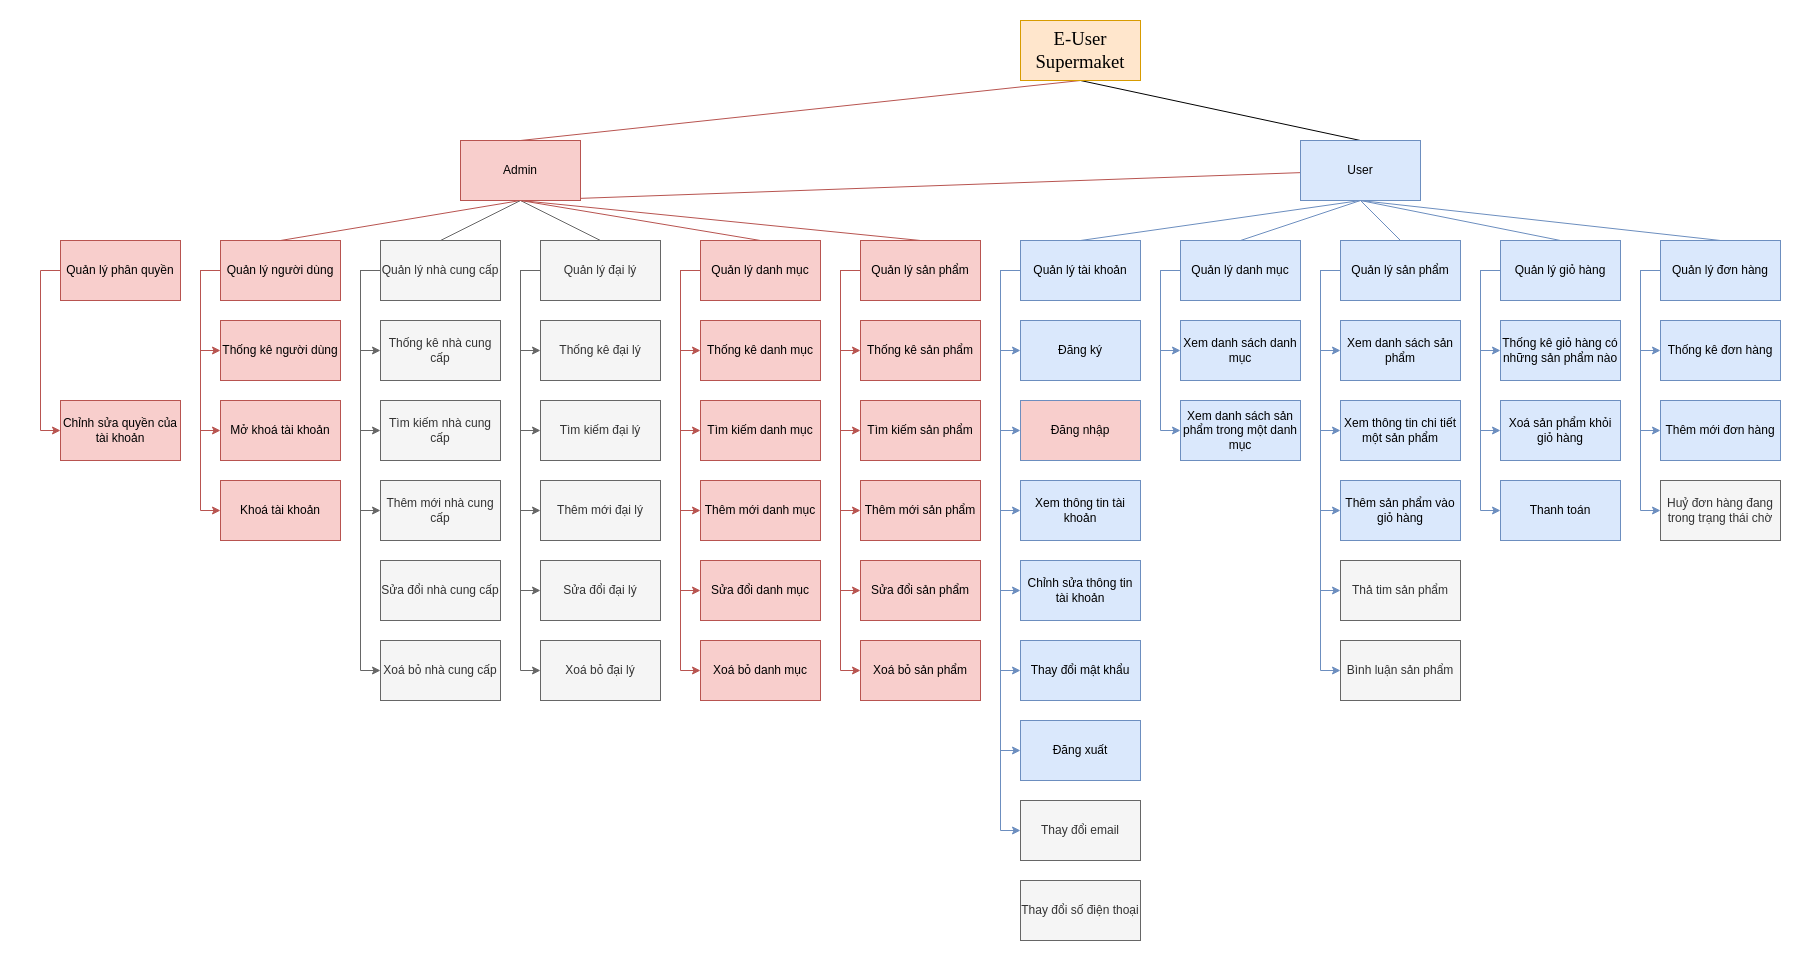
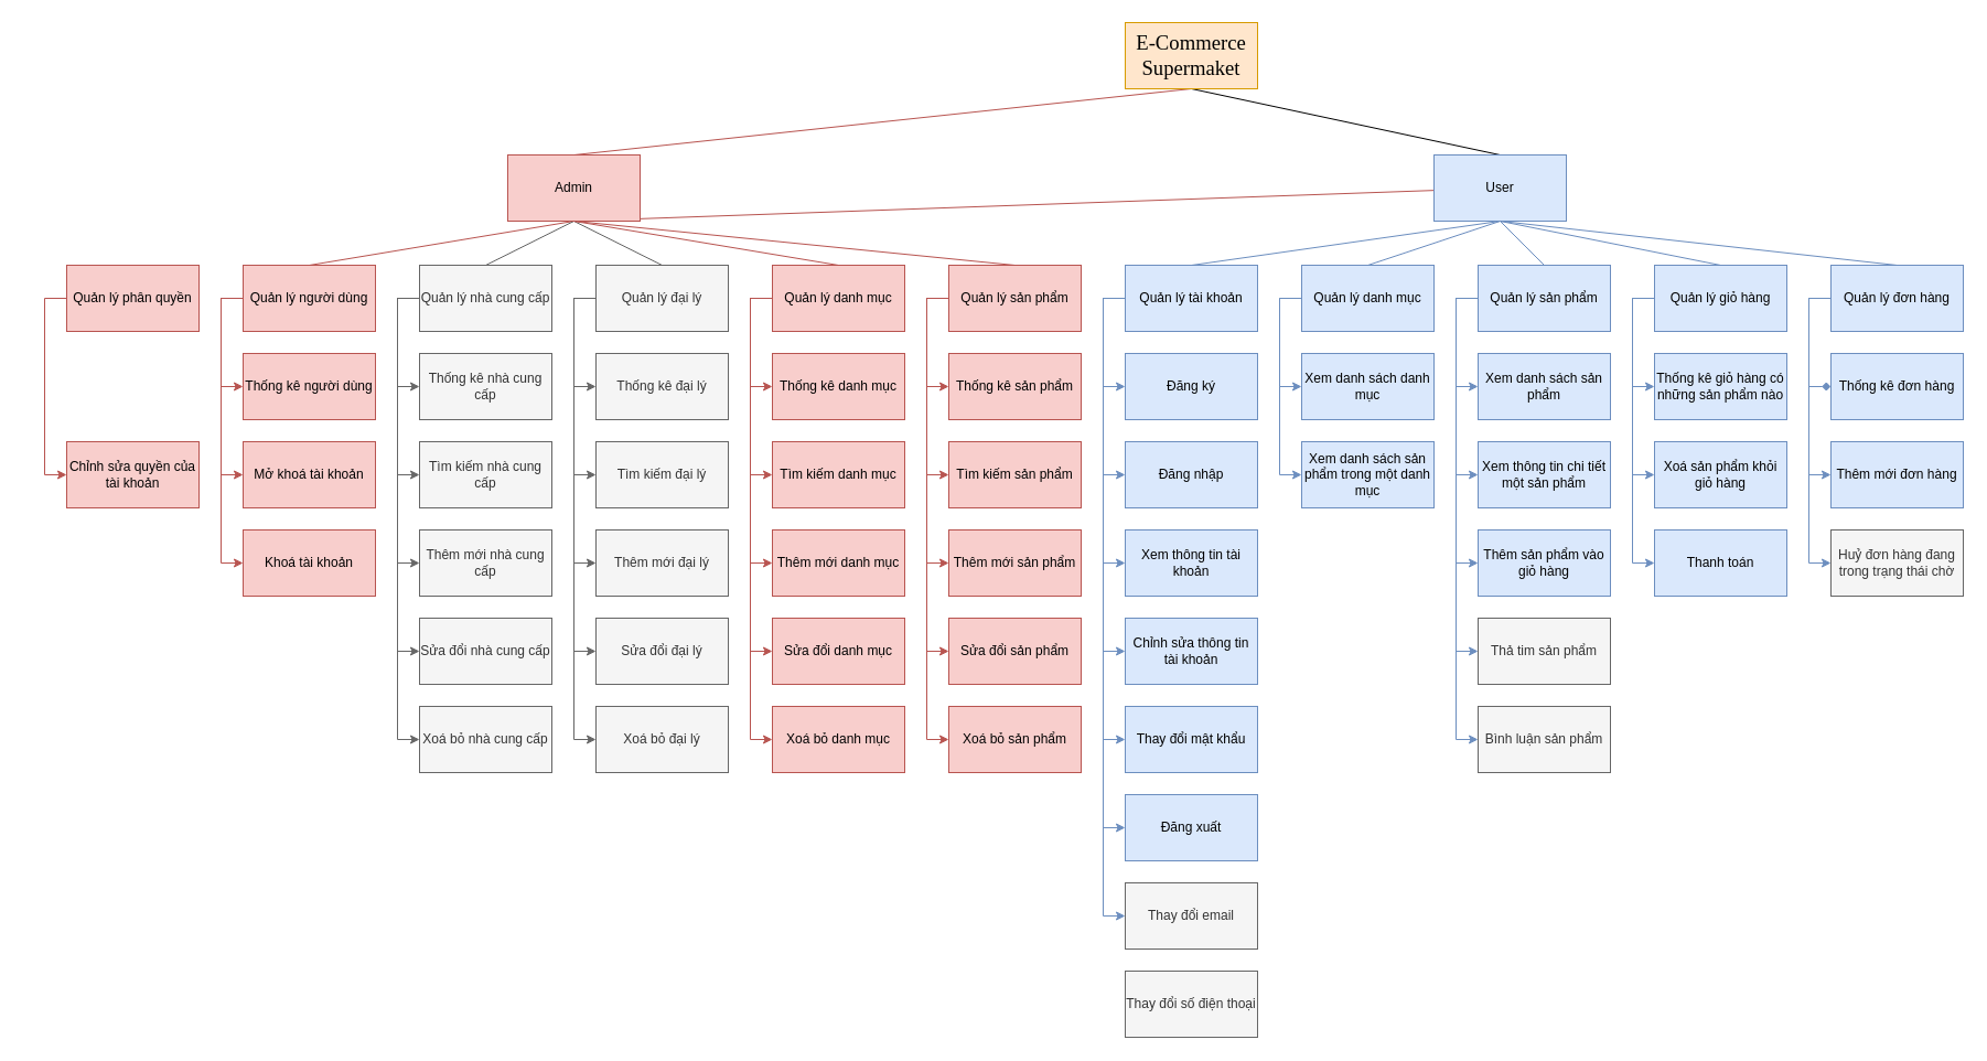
- <mxCell id="4" value="&lt;span style=&quot;text-align: start; font-size: 14pt; font-family: &amp;quot;Times New Roman&amp;quot;;&quot; data-sheets-userformat=&quot;{&amp;quot;2&amp;quot;:513,&amp;quot;3&amp;quot;:{&amp;quot;1&amp;quot;:0},&amp;quot;12&amp;quot;:0}&quot; data-sheets-value=&quot;{&amp;quot;1&amp;quot;:2,&amp;quot;2&amp;quot;:&amp;quot;E-Commerce Supermaket&amp;quot;}&quot; data-sheets-root=&quot;1&quot;&gt;E-User Supermaket&lt;/span&gt;" style="rounded=0;whiteSpace=wrap;html=1;fillColor=#ffe6cc;strokeColor=#d79b00;" parent="1" vertex="1"><mxGeometry x="1020" y="20" width="120" height="60" as="geometry" /></mxCell>
+ <mxCell id="4" value="&lt;span style=&quot;text-align: start; font-size: 14pt; font-family: &amp;quot;Times New Roman&amp;quot;;&quot; data-sheets-userformat=&quot;{&amp;quot;2&amp;quot;:513,&amp;quot;3&amp;quot;:{&amp;quot;1&amp;quot;:0},&amp;quot;12&amp;quot;:0}&quot; data-sheets-value=&quot;{&amp;quot;1&amp;quot;:2,&amp;quot;2&amp;quot;:&amp;quot;E-Commerce Supermaket&amp;quot;}&quot; data-sheets-root=&quot;1&quot;&gt;E-Commerce Supermaket&lt;/span&gt;" style="rounded=0;whiteSpace=wrap;html=1;fillColor=#ffe6cc;strokeColor=#d79b00;" parent="1" vertex="1"><mxGeometry x="1020" y="20" width="120" height="60" as="geometry" /></mxCell>
- <mxCell id="10" style="edgeStyle=elbowEdgeStyle;rounded=0;orthogonalLoop=1;jettySize=auto;html=1;entryX=0;entryY=0.5;entryDx=0;entryDy=0;strokeColor=#6c8ebf;endArrow=classic;endFill=1;fillColor=#dae8fc;" edge="1" parent="1" source="13" target="31"><mxGeometry relative="1" as="geometry"><Array as="points"><mxPoint x="1640" y="310" /></Array></mxGeometry></mxCell>
+ <mxCell id="10" style="edgeStyle=elbowEdgeStyle;rounded=0;orthogonalLoop=1;jettySize=auto;html=1;entryX=0;entryY=0.5;entryDx=0;entryDy=0;strokeColor=#6c8ebf;endArrow=diamond;endFill=1;fillColor=#dae8fc;" edge="1" parent="1" source="13" target="31"><mxGeometry relative="1" as="geometry"><Array as="points"><mxPoint x="1640" y="310" /></Array></mxGeometry></mxCell>
- <mxCell id="15" value="Đăng nhập" style="rounded=0;whiteSpace=wrap;html=1;fillColor=#f8cecc;strokeColor=#6c8ebf;" parent="1" vertex="1"><mxGeometry x="1020" y="400" width="120" height="60" as="geometry" /></mxCell>
+ <mxCell id="15" value="Đăng nhập" style="rounded=0;whiteSpace=wrap;html=1;fillColor=#dae8fc;strokeColor=#6c8ebf;" parent="1" vertex="1"><mxGeometry x="1020" y="400" width="120" height="60" as="geometry" /></mxCell>
+ <mxCell id="36" style="edgeStyle=elbowEdgeStyle;rounded=0;orthogonalLoop=1;jettySize=auto;html=1;entryX=0;entryY=0.5;entryDx=0;entryDy=0;strokeColor=#666666;endArrow=classic;endFill=1;fillColor=#f5f5f5;" edge="1" parent="1" source="38" target="42"><mxGeometry relative="1" as="geometry"><Array as="points"><mxPoint x="360" y="550" /></Array></mxGeometry></mxCell>
